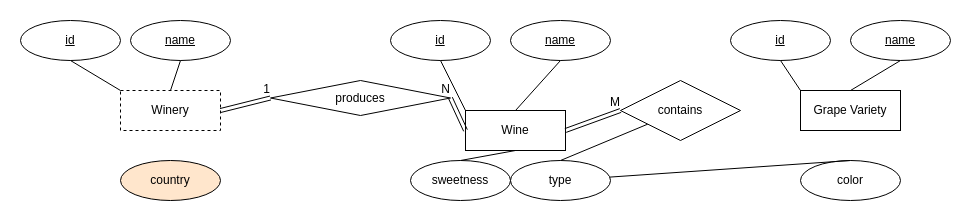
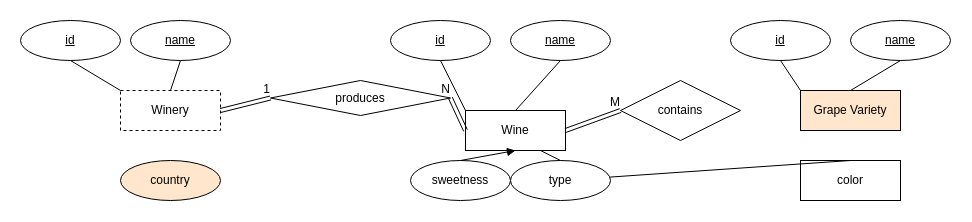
- <mxCell id="20" value="Grape Variety" style="whiteSpace=wrap;html=1;align=center;" parent="1" vertex="1"><mxGeometry x="800" y="90" width="100" height="40" as="geometry" /></mxCell>
+ <mxCell id="20" value="Grape Variety" style="whiteSpace=wrap;html=1;align=center;fillColor=#ffe6cc;" parent="1" vertex="1"><mxGeometry x="800" y="90" width="100" height="40" as="geometry" /></mxCell>
- <mxCell id="16" value="" style="endArrow=none;html=1;rounded=0;exitX=0.5;exitY=0;exitDx=0;exitDy=0;" parent="1" source="15" target="27" edge="1"><mxGeometry relative="1" as="geometry"><mxPoint x="560" y="330" as="sourcePoint" /><mxPoint x="610" y="170" as="targetPoint" /></mxGeometry></mxCell>
+ <mxCell id="16" value="" style="endArrow=none;html=1;rounded=0;entryX=0.75;entryY=1;entryDx=0;entryDy=0;exitX=0.5;exitY=0;exitDx=0;exitDy=0;" parent="1" source="15" target="8" edge="1"><mxGeometry relative="1" as="geometry"><mxPoint x="560" y="330" as="sourcePoint" /><mxPoint x="610" y="170" as="targetPoint" /></mxGeometry></mxCell>
- <mxCell id="14" value="" style="endArrow=none;html=1;rounded=0;entryX=0.5;entryY=1;entryDx=0;entryDy=0;exitX=0.5;exitY=0;exitDx=0;exitDy=0;" parent="1" source="9" target="8" edge="1"><mxGeometry relative="1" as="geometry"><mxPoint x="460" y="290" as="sourcePoint" /><mxPoint x="620" y="290" as="targetPoint" /></mxGeometry></mxCell>
+ <mxCell id="14" value="" style="endArrow=block;html=1;rounded=0;entryX=0.5;entryY=1;entryDx=0;entryDy=0;exitX=0.5;exitY=0;exitDx=0;exitDy=0;" parent="1" source="9" target="8" edge="1"><mxGeometry relative="1" as="geometry"><mxPoint x="460" y="290" as="sourcePoint" /><mxPoint x="620" y="290" as="targetPoint" /></mxGeometry></mxCell>
- <mxCell id="21" value="color" style="ellipse;whiteSpace=wrap;html=1;align=center;" parent="1" vertex="1"><mxGeometry x="800" y="160" width="100" height="40" as="geometry" /></mxCell>
+ <mxCell id="21" value="color" style="whiteSpace=wrap;html=1;align=center;rounded=0;" parent="1" vertex="1"><mxGeometry x="800" y="160" width="100" height="40" as="geometry" /></mxCell>
